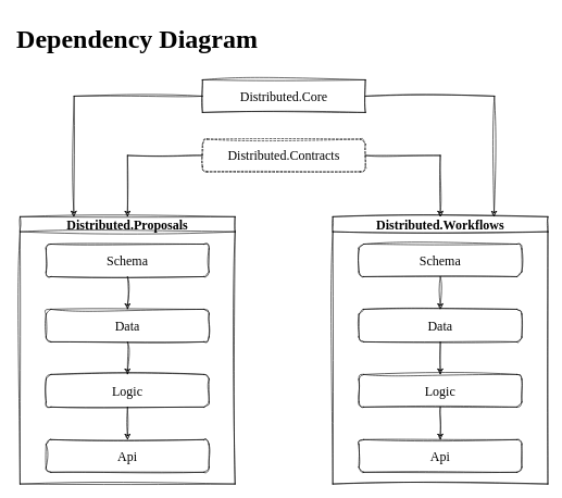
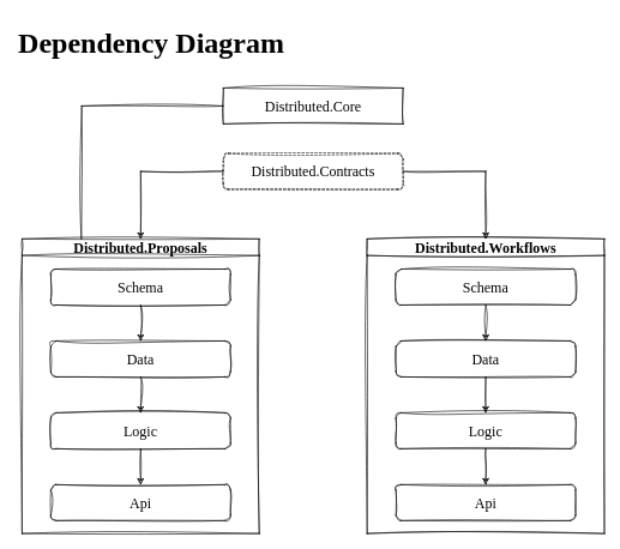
- <mxCell id="23" value="" style="endArrow=classic;html=1;rounded=0;sketch=1;hachureGap=4;jiggle=2;curveFitting=1;fontFamily=Architects Daughter;fontSource=https%3A%2F%2Ffonts.googleapis.com%2Fcss%3Ffamily%3DArchitects%2BDaughter;fontSize=16;exitX=1;exitY=0.5;exitDx=0;exitDy=0;entryX=0.75;entryY=0;entryDx=0;entryDy=0;" edge="1" parent="1" source="2" target="12"><mxGeometry width="50" height="50" relative="1" as="geometry"><mxPoint x="340" y="512" as="sourcePoint" /><mxPoint x="390" y="462" as="targetPoint" /><Array as="points"><mxPoint x="758" y="147" /></Array></mxGeometry></mxCell>
- <mxCell id="21" value="" style="endArrow=classic;html=1;rounded=0;sketch=1;hachureGap=4;jiggle=2;curveFitting=1;fontFamily=Architects Daughter;fontSource=https%3A%2F%2Ffonts.googleapis.com%2Fcss%3Ffamily%3DArchitects%2BDaughter;fontSize=16;exitX=0;exitY=0.5;exitDx=0;exitDy=0;entryX=0.25;entryY=0;entryDx=0;entryDy=0;" edge="1" parent="1" source="2" target="4"><mxGeometry width="50" height="50" relative="1" as="geometry"><mxPoint x="275" y="152" as="sourcePoint" /><mxPoint x="160" y="246" as="targetPoint" /><Array as="points"><mxPoint x="113" y="147" /></Array></mxGeometry></mxCell>
+ <mxCell id="21" value="" style="endArrow=none;html=1;rounded=0;sketch=1;hachureGap=4;jiggle=2;curveFitting=1;fontFamily=Architects Daughter;fontSource=https%3A%2F%2Ffonts.googleapis.com%2Fcss%3Ffamily%3DArchitects%2BDaughter;fontSize=16;exitX=0;exitY=0.5;exitDx=0;exitDy=0;entryX=0.25;entryY=0;entryDx=0;entryDy=0;" edge="1" parent="1" source="2" target="4"><mxGeometry width="50" height="50" relative="1" as="geometry"><mxPoint x="275" y="152" as="sourcePoint" /><mxPoint x="160" y="246" as="targetPoint" /><Array as="points"><mxPoint x="113" y="147" /></Array></mxGeometry></mxCell>
